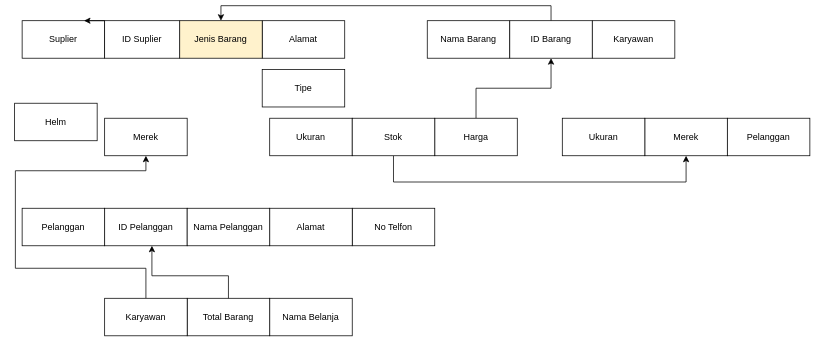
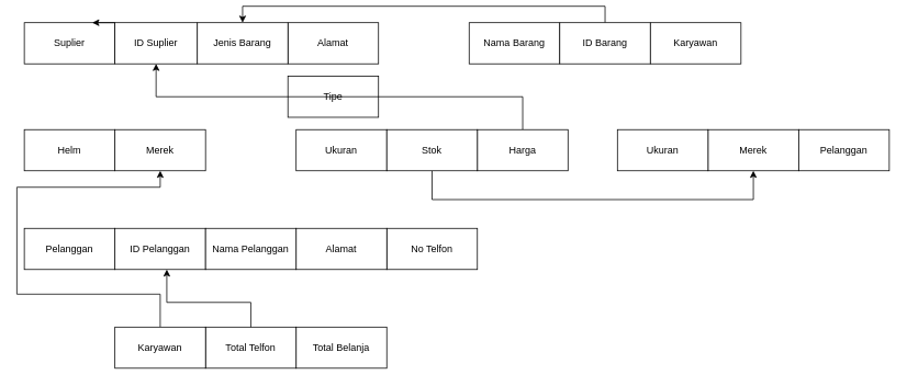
- <mxCell id="8" value="Jenis Barang" style="rounded=0;whiteSpace=wrap;html=1;fillColor=#fff2cc;" vertex="1" parent="1"><mxGeometry x="239" y="20" width="110" height="50" as="geometry" /></mxCell>
+ <mxCell id="8" value="Jenis Barang" style="rounded=0;whiteSpace=wrap;html=1;" vertex="1" parent="1"><mxGeometry x="239" y="20" width="110" height="50" as="geometry" /></mxCell>
- <mxCell id="16" style="edgeStyle=orthogonalEdgeStyle;rounded=0;orthogonalLoop=1;jettySize=auto;html=1;exitX=0.5;exitY=0;exitDx=0;exitDy=0;" edge="1" parent="1" source="17" target="6"><mxGeometry relative="1" as="geometry" /></mxCell>
+ <mxCell id="16" style="edgeStyle=orthogonalEdgeStyle;rounded=0;orthogonalLoop=1;jettySize=auto;html=1;exitX=0.5;exitY=0;exitDx=0;exitDy=0;entryX=0.5;entryY=1;entryDx=0;entryDy=0;" edge="1" parent="1" source="17" target="9"><mxGeometry relative="1" as="geometry" /></mxCell>
- <mxCell id="14" value="Helm" style="rounded=0;whiteSpace=wrap;html=1;" vertex="1" parent="1"><mxGeometry x="19" y="130" width="110" height="50" as="geometry" /></mxCell>
+ <mxCell id="14" value="Helm" style="rounded=0;whiteSpace=wrap;html=1;" vertex="1" parent="1"><mxGeometry x="29" y="150" width="110" height="50" as="geometry" /></mxCell>
- <mxCell id="28" value="Total Barang" style="rounded=0;whiteSpace=wrap;html=1;" vertex="1" parent="1"><mxGeometry x="249" y="390" width="110" height="50" as="geometry" /></mxCell>
+ <mxCell id="28" value="Total Telfon" style="rounded=0;whiteSpace=wrap;html=1;" vertex="1" parent="1"><mxGeometry x="249" y="390" width="110" height="50" as="geometry" /></mxCell>
- <mxCell id="2" value="Nama Belanja" style="rounded=0;whiteSpace=wrap;html=1;" vertex="1" parent="1"><mxGeometry x="359" y="390" width="110" height="50" as="geometry" /></mxCell>
+ <mxCell id="2" value="Total Belanja" style="rounded=0;whiteSpace=wrap;html=1;" vertex="1" parent="1"><mxGeometry x="359" y="390" width="110" height="50" as="geometry" /></mxCell>
